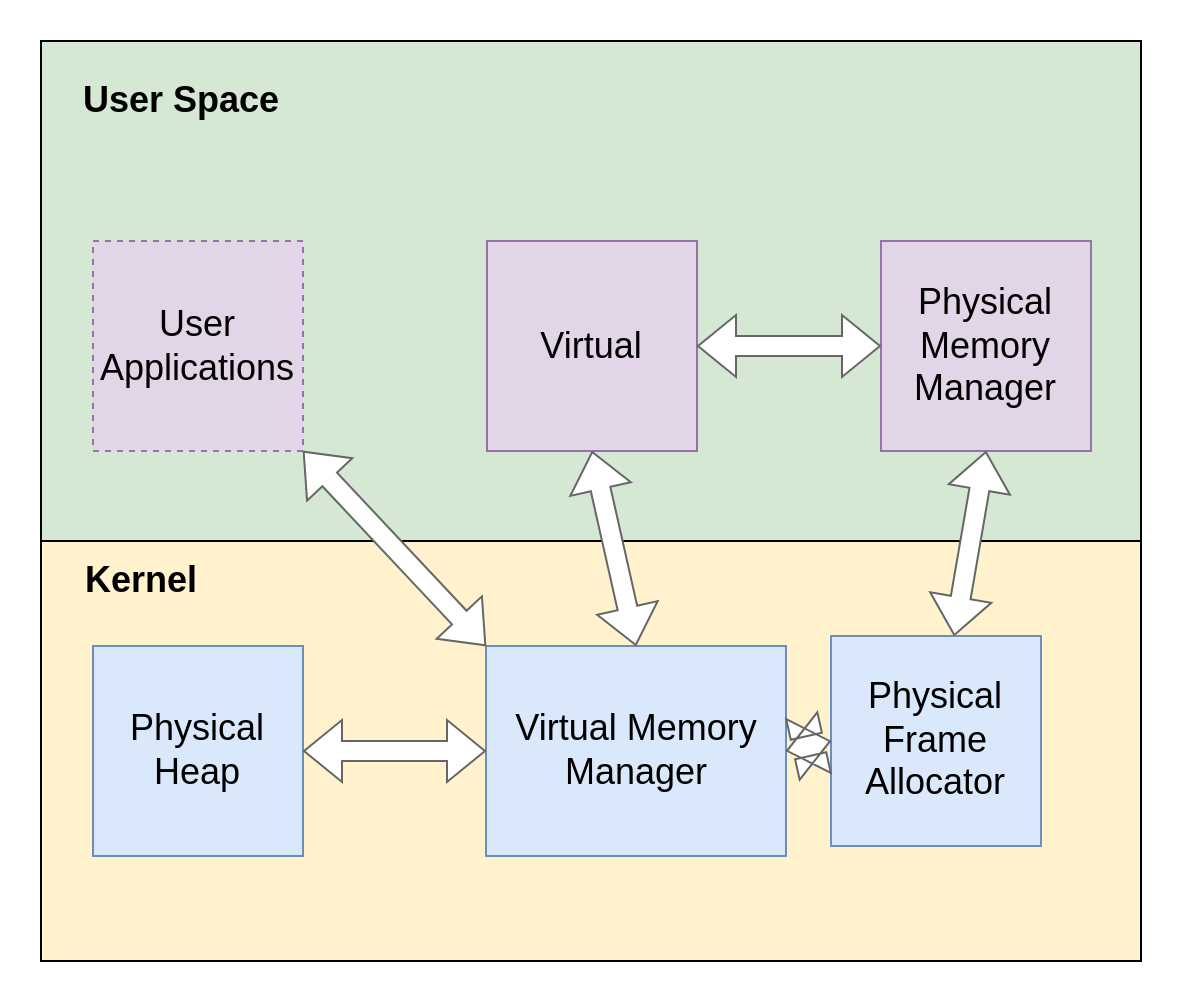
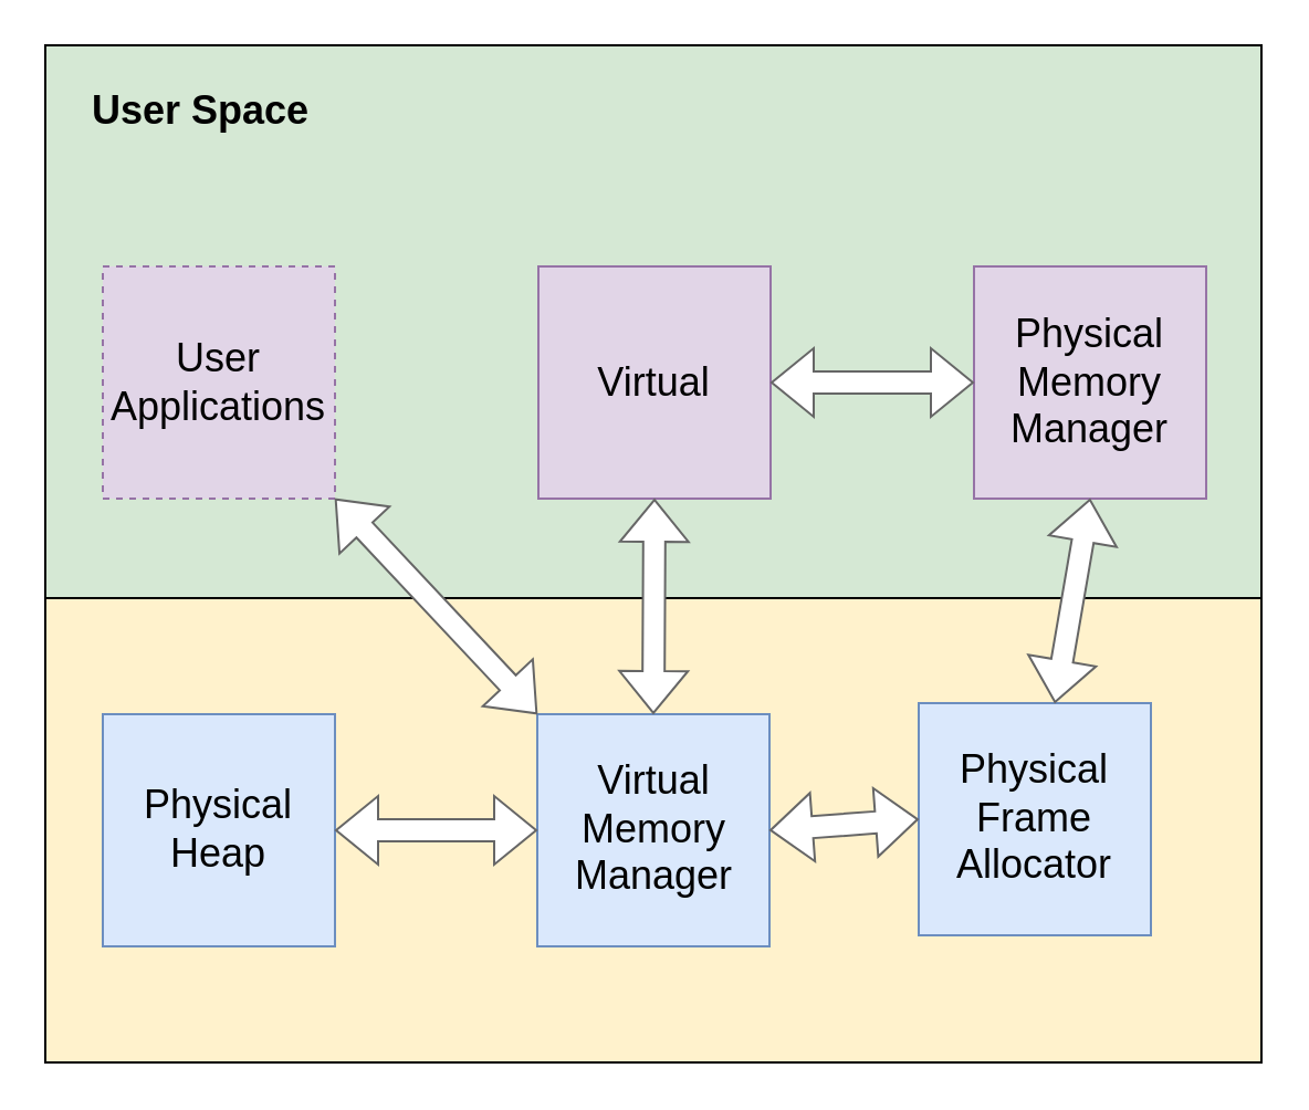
- <mxCell id="4" value="&lt;font style=&quot;font-size: 18px;&quot;&gt;Kernel&lt;/font&gt;" style="text;strokeColor=none;fillColor=none;html=1;fontSize=12;fontStyle=1;verticalAlign=middle;align=center;" parent="1" vertex="1"><mxGeometry y="270" width="100" height="40" as="geometry" x="20" /></mxCell>
- <mxCell id="5" value="Virtual Memory Manager" style="whiteSpace=wrap;html=1;aspect=fixed;strokeColor=#6c8ebf;fontSize=18;fillColor=#dae8fc;" parent="1" vertex="1"><mxGeometry x="242.5" y="322.5" width="150" height="105" as="geometry" /></mxCell>
+ <mxCell id="5" value="Virtual Memory Manager" style="whiteSpace=wrap;html=1;aspect=fixed;strokeColor=#6c8ebf;fontSize=18;fillColor=#dae8fc;" parent="1" vertex="1"><mxGeometry x="242.5" y="322.5" width="105" height="105" as="geometry" /></mxCell>
